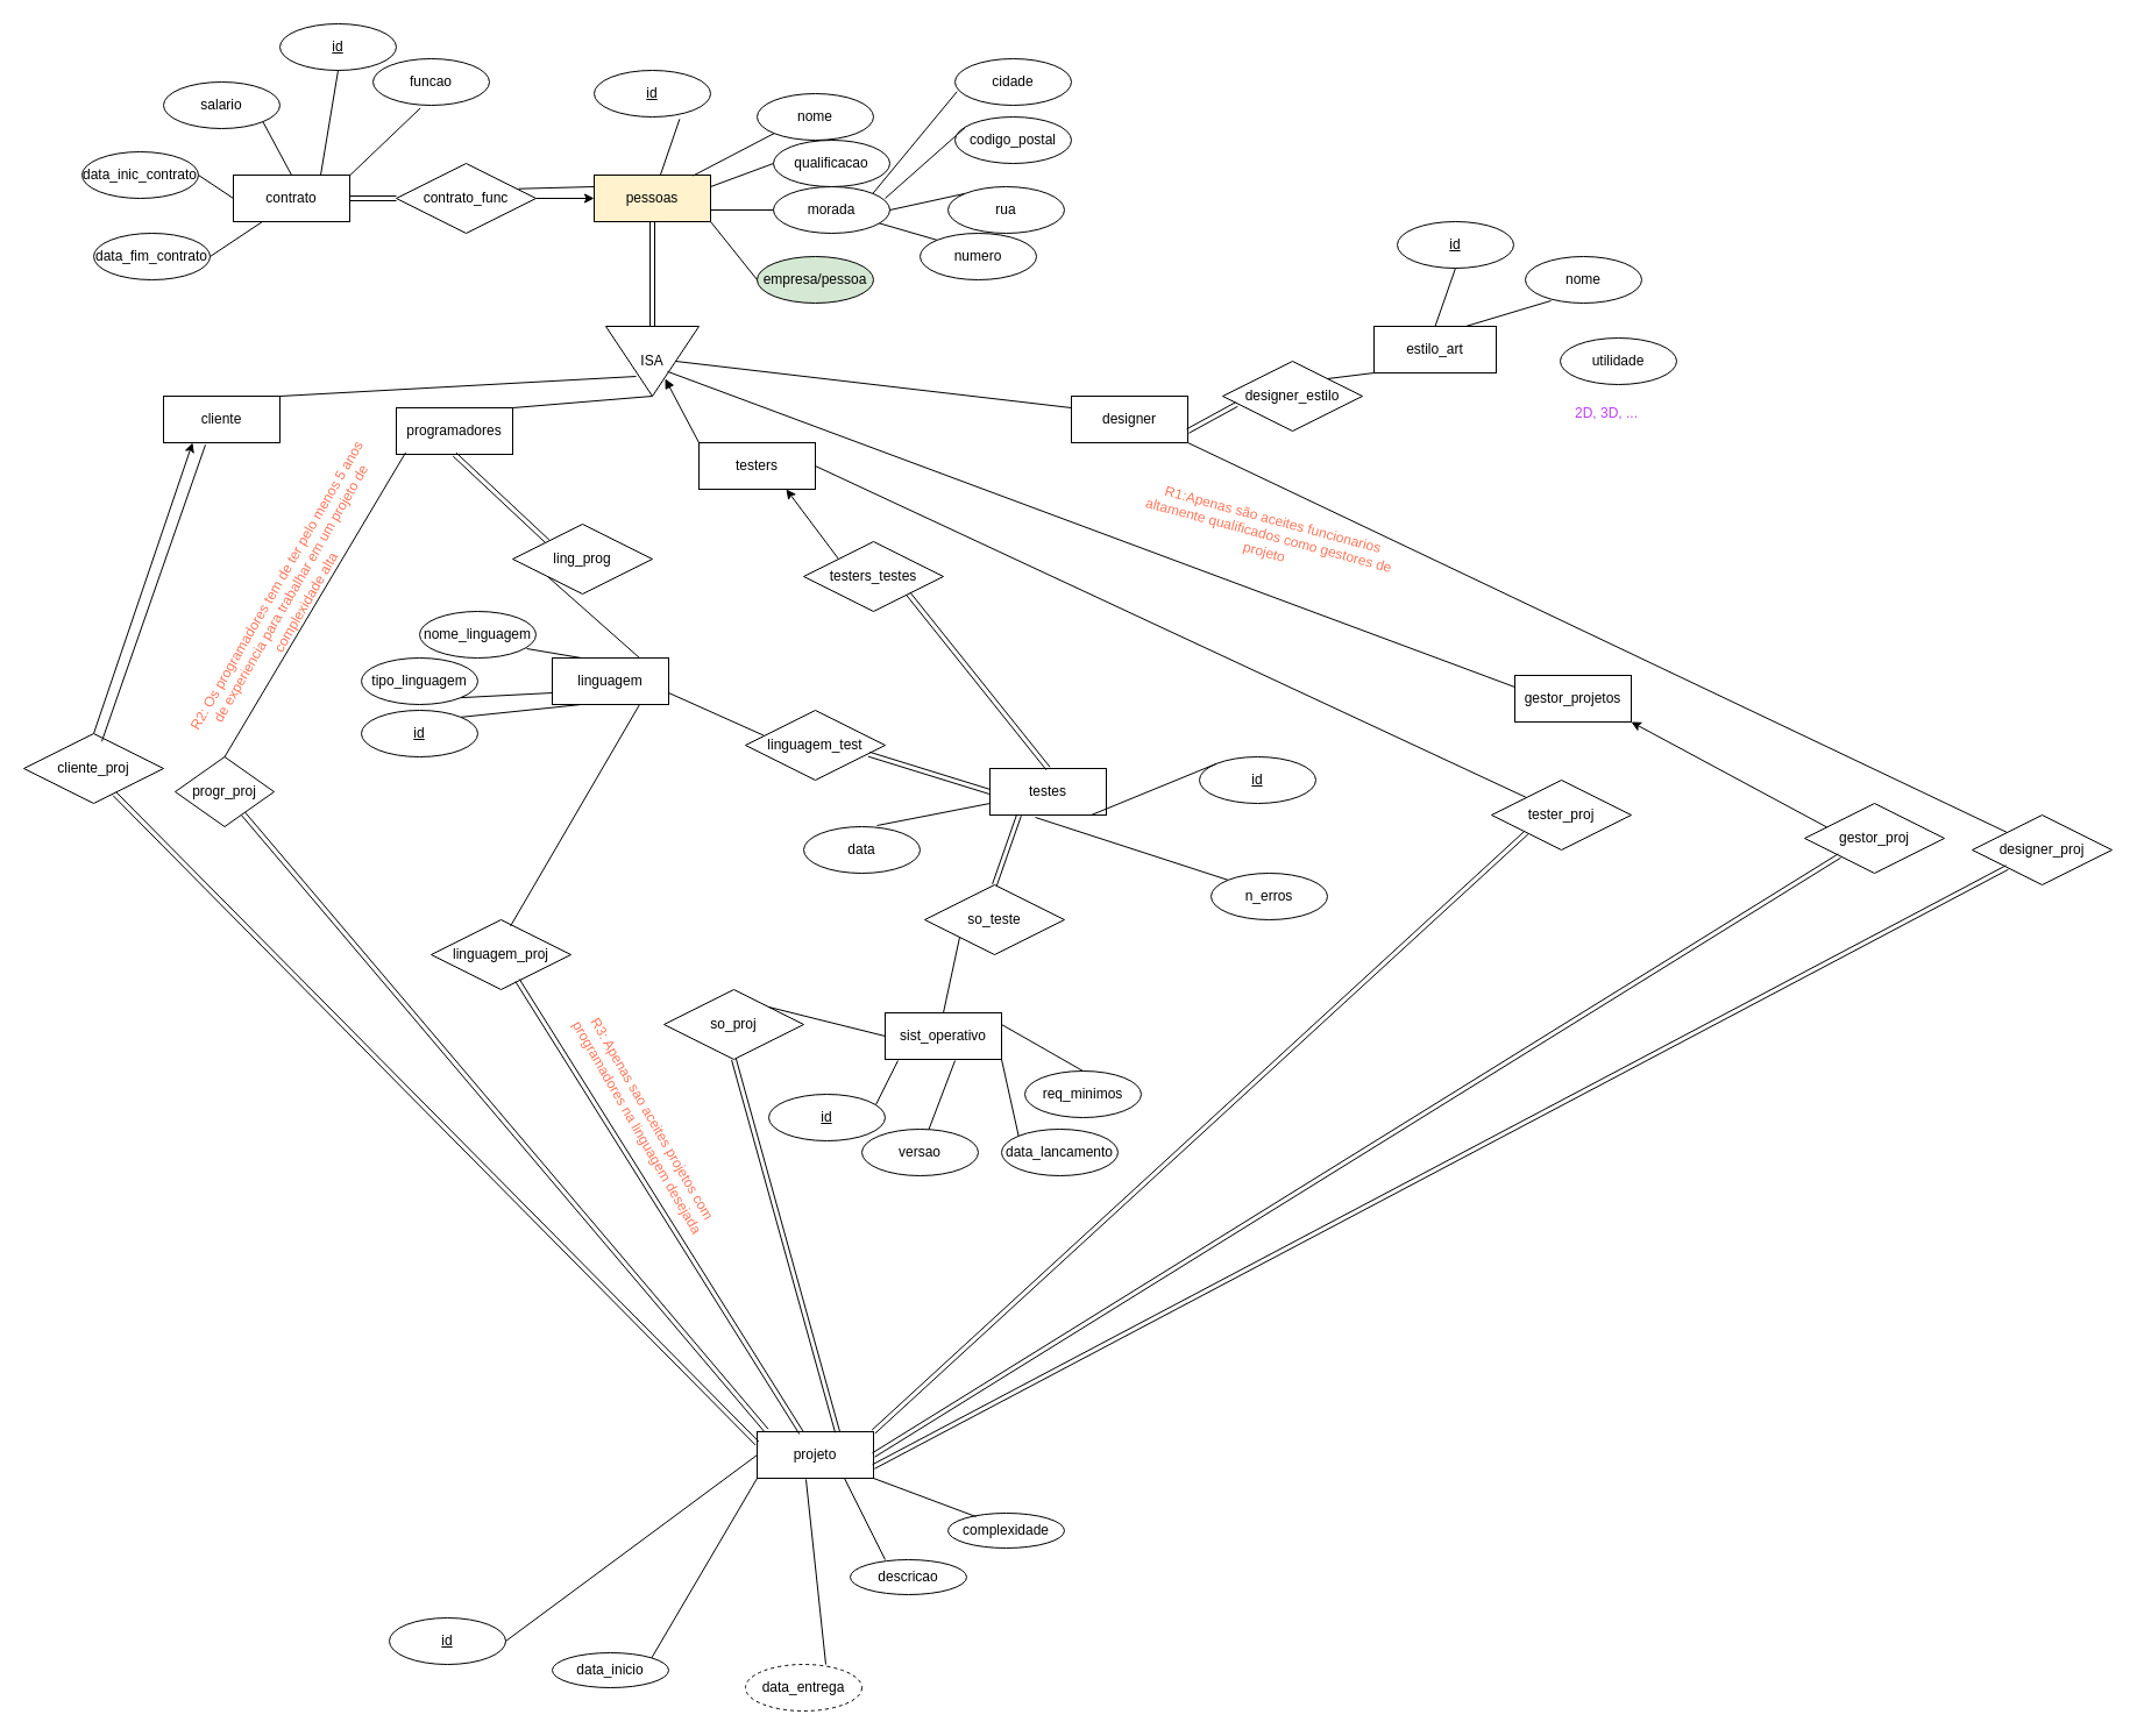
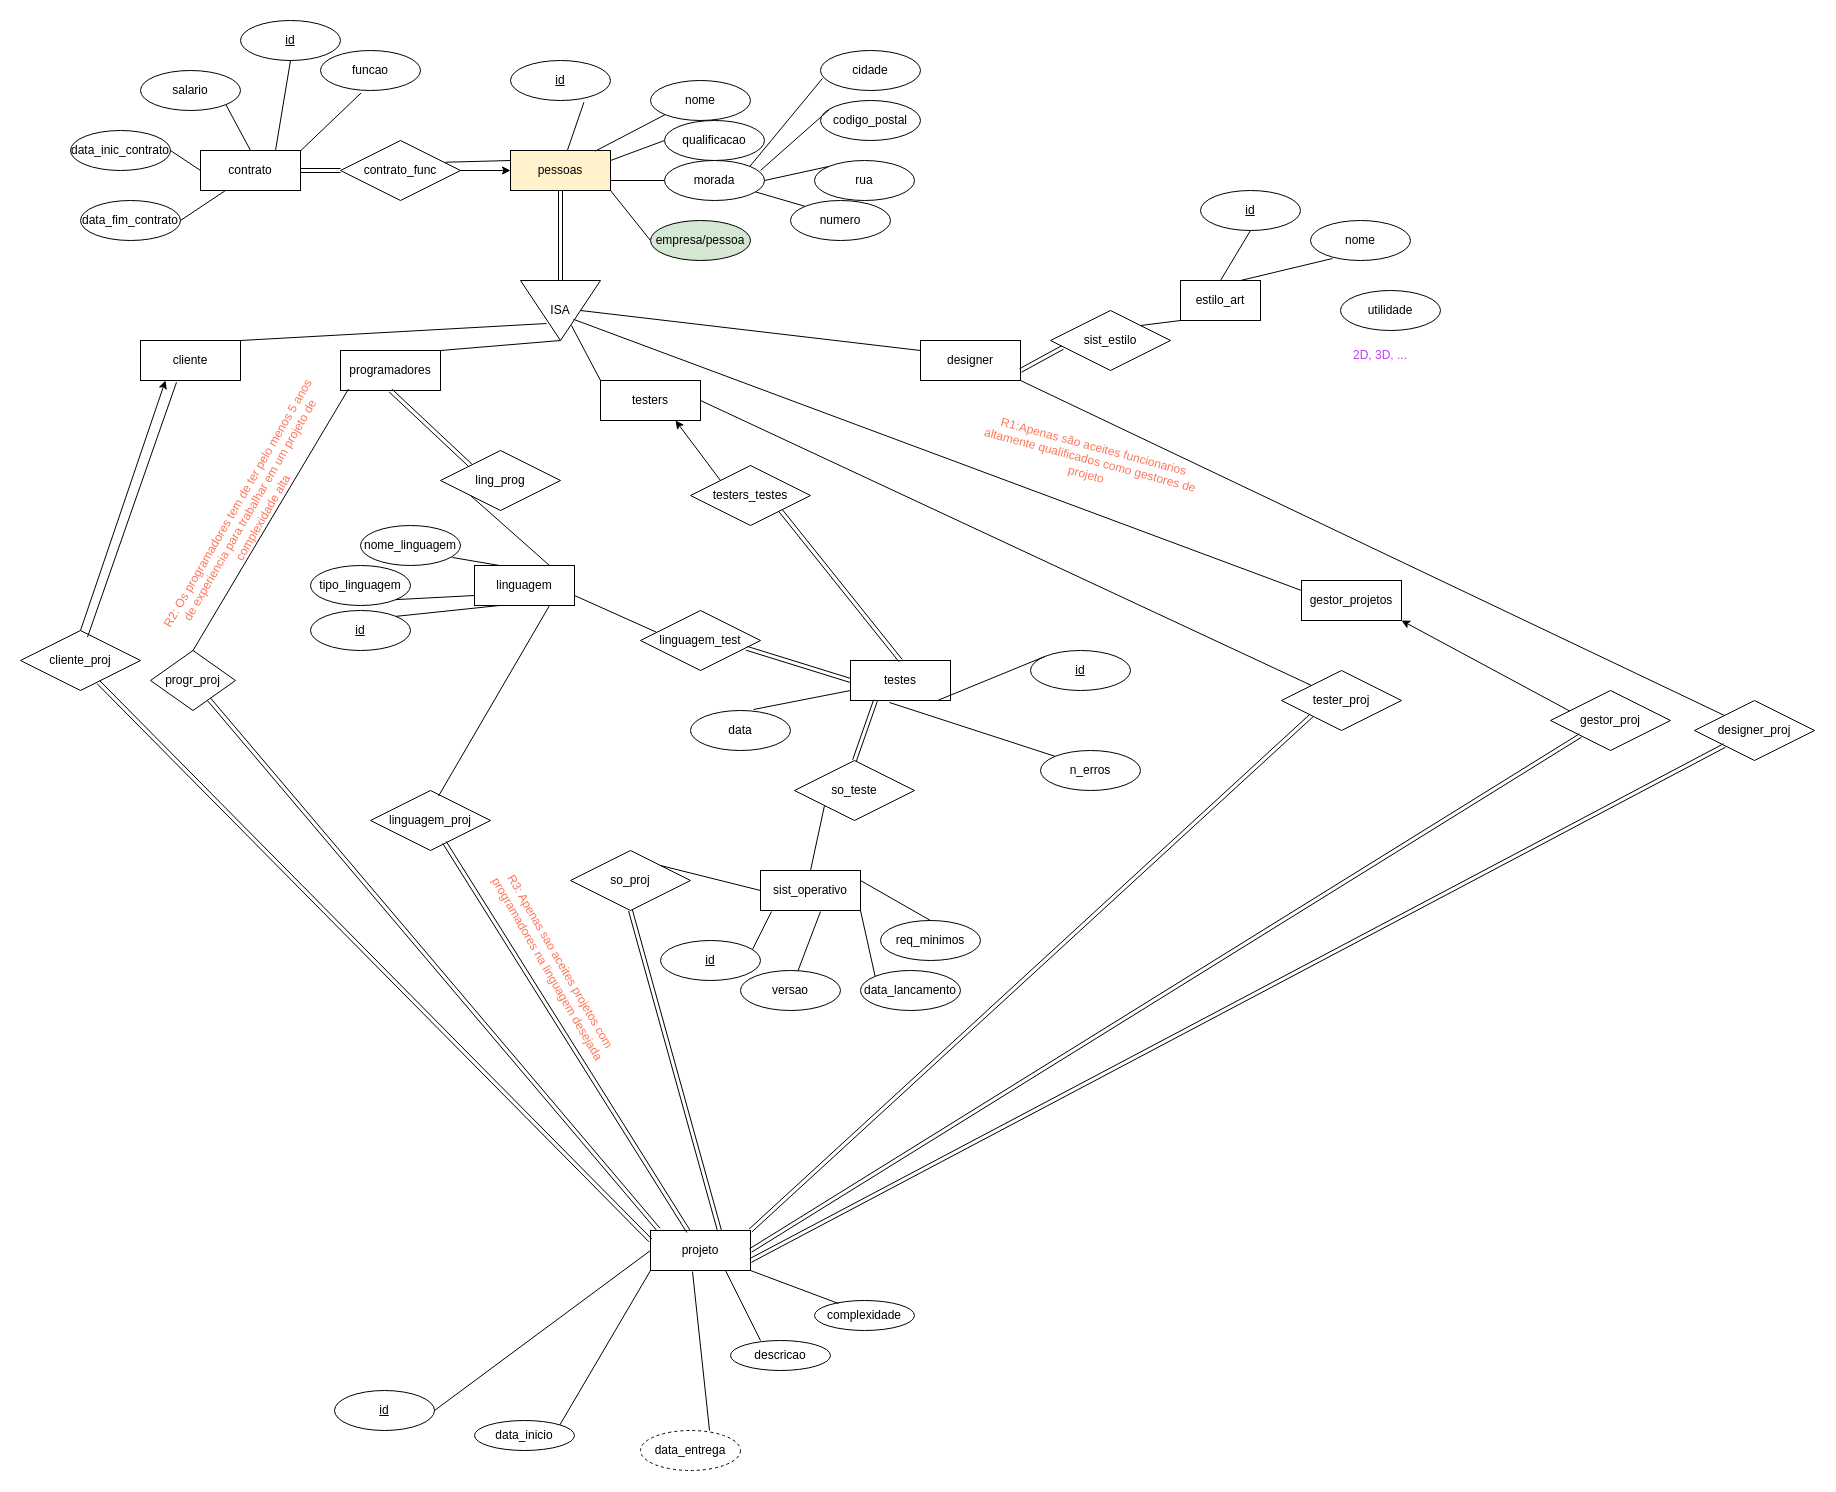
- <mxCell id="71" value="estilo_art" style="whiteSpace=wrap;html=1;align=center;" vertex="1" parent="1"><mxGeometry x="1180" y="280" width="105" height="40" as="geometry" /></mxCell>
+ <mxCell id="71" value="estilo_art" style="whiteSpace=wrap;html=1;align=center;" vertex="1" parent="1"><mxGeometry x="1180" y="280" width="80" height="40" as="geometry" /></mxCell>
- <mxCell id="49" value="" style="endArrow=block;html=1;rounded=0;entryX=0.75;entryY=0.363;entryDx=0;entryDy=0;entryPerimeter=0;exitX=0;exitY=0;exitDx=0;exitDy=0;" edge="1" parent="1" source="48" target="33"><mxGeometry width="50" height="50" relative="1" as="geometry"><mxPoint x="790" y="430" as="sourcePoint" /><mxPoint x="840" y="380" as="targetPoint" /></mxGeometry></mxCell>
+ <mxCell id="49" value="" style="endArrow=none;html=1;rounded=0;entryX=0.75;entryY=0.363;entryDx=0;entryDy=0;entryPerimeter=0;exitX=0;exitY=0;exitDx=0;exitDy=0;" edge="1" parent="1" source="48" target="33"><mxGeometry width="50" height="50" relative="1" as="geometry"><mxPoint x="790" y="430" as="sourcePoint" /><mxPoint x="840" y="380" as="targetPoint" /></mxGeometry></mxCell>
- <mxCell id="77" value="designer_estilo" style="shape=rhombus;perimeter=rhombusPerimeter;whiteSpace=wrap;html=1;align=center;" vertex="1" parent="1"><mxGeometry x="1050" y="310" width="120" height="60" as="geometry" /></mxCell>
+ <mxCell id="77" value="sist_estilo" style="shape=rhombus;perimeter=rhombusPerimeter;whiteSpace=wrap;html=1;align=center;" vertex="1" parent="1"><mxGeometry x="1050" y="310" width="120" height="60" as="geometry" /></mxCell>
